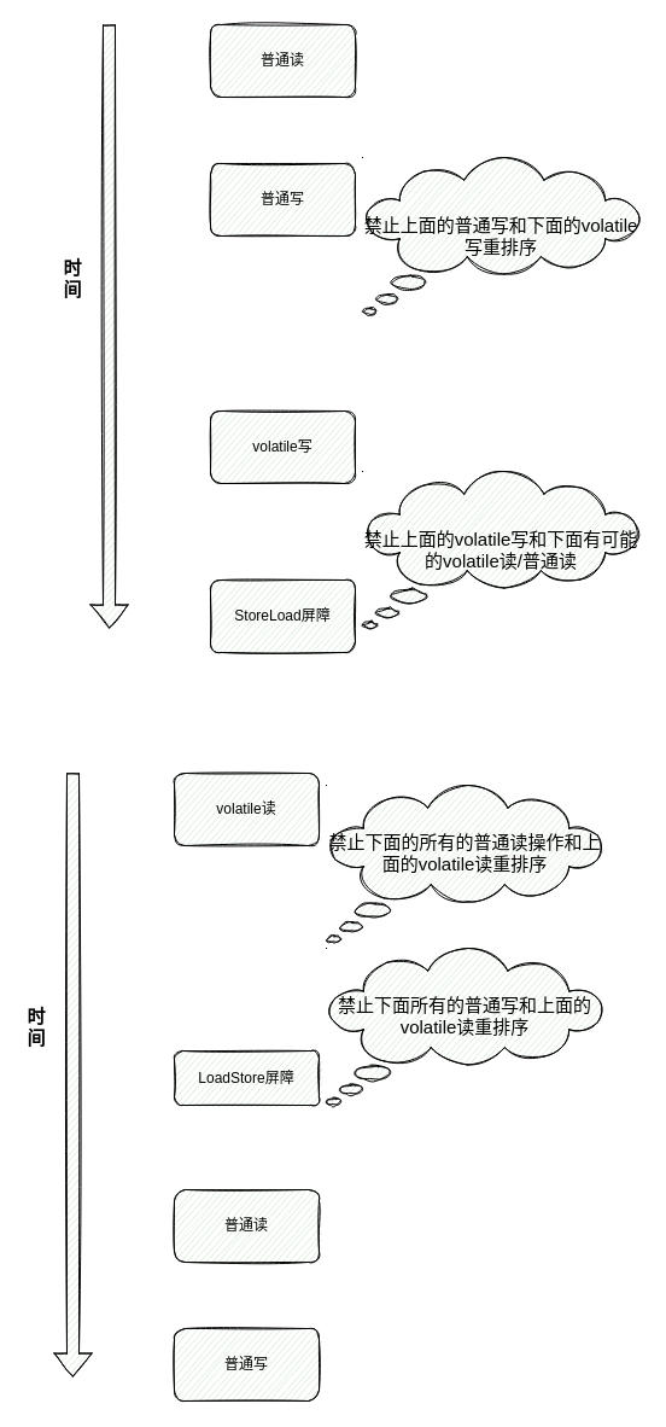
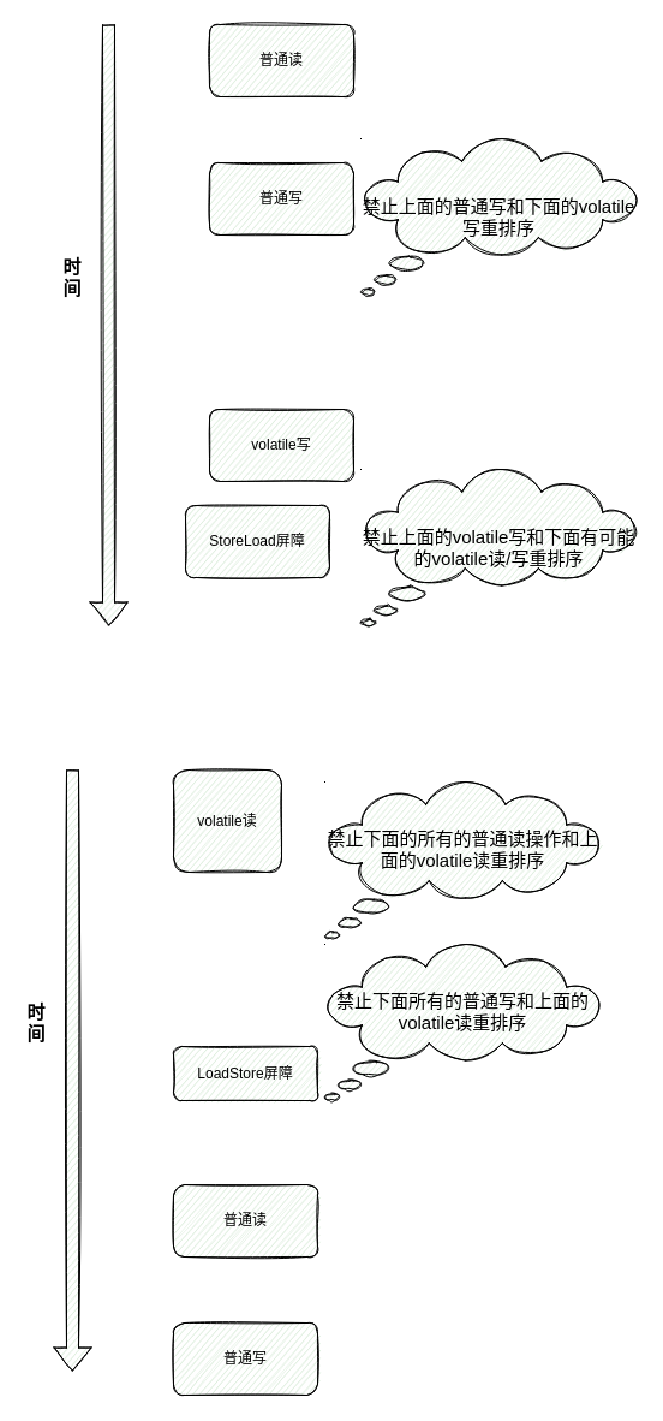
- <mxCell id="8" value="禁止上面的普通写和下面的volatile写重排序" style="whiteSpace=wrap;html=1;shape=mxgraph.basic.cloud_callout;rounded=1;glass=0;sketch=1;fillColor=#d5e8d4;fontSize=15;" vertex="1" parent="1"><mxGeometry x="300" y="130" width="230" height="130" as="geometry" /></mxCell>
+ <mxCell id="8" value="禁止上面的普通写和下面的volatile写重排序" style="whiteSpace=wrap;html=1;shape=mxgraph.basic.cloud_callout;rounded=1;glass=0;sketch=1;fillColor=#d5e8d4;fontSize=15;" vertex="1" parent="1"><mxGeometry x="300" y="115" width="230" height="130" as="geometry" /></mxCell>
- <mxCell id="9" value="禁止上面的volatile写和下面有可能的volatile读/普通读" style="whiteSpace=wrap;html=1;shape=mxgraph.basic.cloud_callout;rounded=1;glass=0;sketch=1;fillColor=#d5e8d4;fontSize=15;" vertex="1" parent="1"><mxGeometry x="300" y="390" width="230" height="130" as="geometry" /></mxCell>
+ <mxCell id="9" value="禁止上面的volatile写和下面有可能的volatile读/写重排序" style="whiteSpace=wrap;html=1;shape=mxgraph.basic.cloud_callout;rounded=1;glass=0;sketch=1;fillColor=#d5e8d4;fontSize=15;" vertex="1" parent="1"><mxGeometry x="300" y="390" width="230" height="130" as="geometry" /></mxCell>
- <mxCell id="5" value="StoreLoad屏障" style="rounded=1;whiteSpace=wrap;html=1;glass=0;sketch=1;fillColor=#d5e8d4;" vertex="1" parent="1"><mxGeometry x="174" y="480" width="120" height="60" as="geometry" /></mxCell>
+ <mxCell id="5" value="StoreLoad屏障" style="rounded=1;whiteSpace=wrap;html=1;glass=0;sketch=1;fillColor=#d5e8d4;" vertex="1" parent="1"><mxGeometry x="154" y="420" width="120" height="60" as="geometry" /></mxCell>
- <mxCell id="10" value="volatile读" style="rounded=1;whiteSpace=wrap;html=1;glass=0;sketch=1;fillColor=#d5e8d4;" vertex="1" parent="1"><mxGeometry x="144" y="640" width="120" height="60" as="geometry" /></mxCell>
+ <mxCell id="10" value="volatile读" style="rounded=1;whiteSpace=wrap;html=1;glass=0;sketch=1;fillColor=#d5e8d4;" vertex="1" parent="1"><mxGeometry x="144" y="640" width="90" height="85" as="geometry" /></mxCell>
